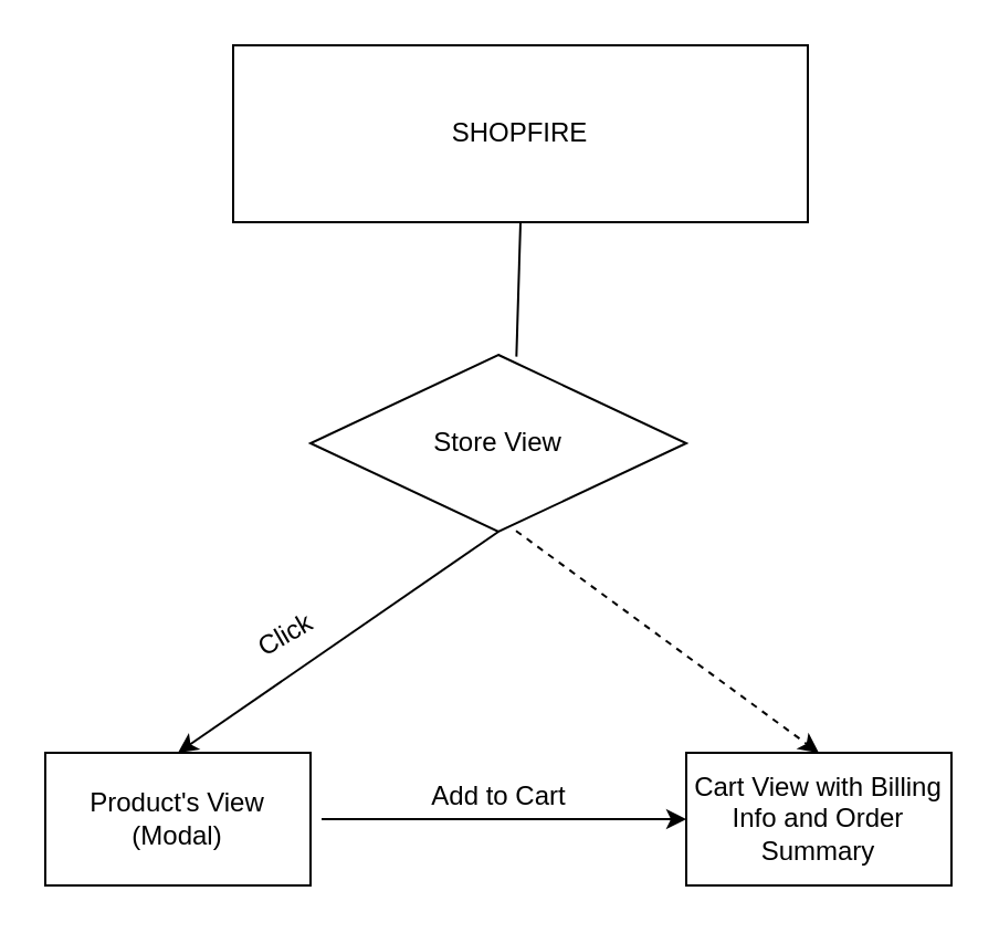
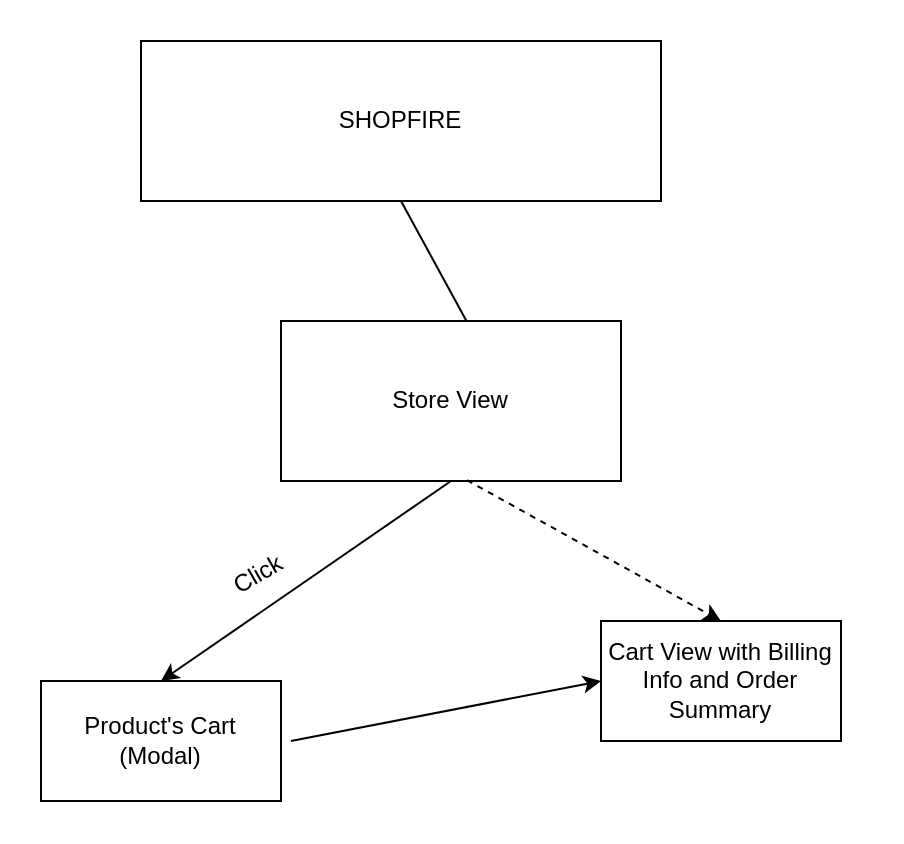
- <mxCell id="2" value="SHOPFIRE" style="rounded=0;whiteSpace=wrap;html=1;" vertex="1" parent="1"><mxGeometry x="105" y="20" width="260" height="80" as="geometry" /></mxCell>
+ <mxCell id="2" value="SHOPFIRE" style="rounded=0;whiteSpace=wrap;html=1;" vertex="1" parent="1"><mxGeometry x="70" y="20" width="260" height="80" as="geometry" /></mxCell>
- <mxCell id="4" value="Store View" style="rhombus;whiteSpace=wrap;html=1;" vertex="1" parent="1"><mxGeometry x="140" y="160" width="170" height="80" as="geometry" /></mxCell>
+ <mxCell id="4" value="Store View" style="rounded=0;whiteSpace=wrap;html=1;" vertex="1" parent="1"><mxGeometry x="140" y="160" width="170" height="80" as="geometry" /></mxCell>
- <mxCell id="10" value="Add to Cart&lt;br&gt;" style="text;html=1;strokeColor=none;fillColor=none;align=center;verticalAlign=middle;whiteSpace=wrap;rounded=0;" vertex="1" parent="1"><mxGeometry x="186.5" y="350" width="77" height="20" as="geometry" /></mxCell>
- <mxCell id="6" value="Product's View (Modal)" style="rounded=0;whiteSpace=wrap;html=1;" vertex="1" parent="1"><mxGeometry x="20" y="340" width="120" height="60" as="geometry" /></mxCell>
+ <mxCell id="6" value="Product's Cart (Modal)" style="rounded=0;whiteSpace=wrap;html=1;" vertex="1" parent="1"><mxGeometry x="20" y="340" width="120" height="60" as="geometry" /></mxCell>
- <mxCell id="7" value="Cart View with Billing Info and Order Summary" style="rounded=0;whiteSpace=wrap;html=1;" vertex="1" parent="1"><mxGeometry x="310" y="340" width="120" height="60" as="geometry" /></mxCell>
+ <mxCell id="7" value="Cart View with Billing Info and Order Summary" style="rounded=0;whiteSpace=wrap;html=1;" vertex="1" parent="1"><mxGeometry x="300" y="310" width="120" height="60" as="geometry" /></mxCell>
